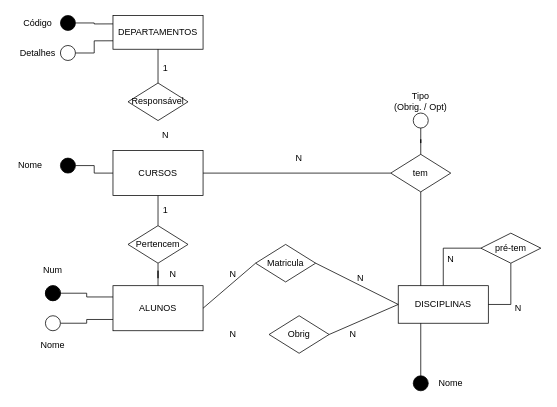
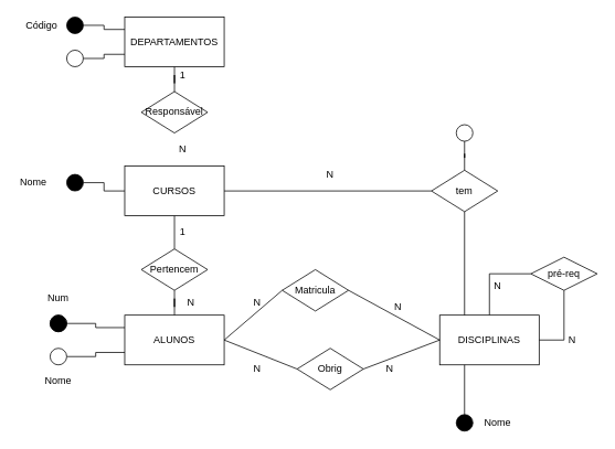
- <mxCell id="2" value="DEPARTAMENTOS" style="rounded=0;whiteSpace=wrap;html=1;" parent="1" vertex="1"><mxGeometry x="150" y="20" width="120" height="45" as="geometry" /></mxCell>
+ <mxCell id="2" value="DEPARTAMENTOS" style="rounded=0;whiteSpace=wrap;html=1;" parent="1" vertex="1"><mxGeometry x="150" y="20" width="120" height="60" as="geometry" /></mxCell>
- <mxCell id="31" value="Detalhes" style="text;html=1;strokeColor=none;fillColor=none;align=center;verticalAlign=middle;whiteSpace=wrap;rounded=0;" parent="1" vertex="1"><mxGeometry x="30" y="60" width="40" height="20" as="geometry" /></mxCell>
- <mxCell id="56" value="Tipo&lt;br&gt;(Obrig. / Opt)" style="text;html=1;strokeColor=none;fillColor=none;align=center;verticalAlign=middle;whiteSpace=wrap;rounded=0;" parent="1" vertex="1"><mxGeometry x="520" y="125" width="80" height="20" as="geometry" /></mxCell>
- <mxCell id="39" value="pré-tem" style="rhombus;whiteSpace=wrap;html=1;" parent="1" vertex="1"><mxGeometry x="640" y="310" width="80" height="40" as="geometry" /></mxCell>
+ <mxCell id="39" value="pré-req" style="rhombus;whiteSpace=wrap;html=1;" parent="1" vertex="1"><mxGeometry x="640" y="310" width="80" height="40" as="geometry" /></mxCell>
- <mxCell id="8" value="DISCIPLINAS" style="rounded=0;whiteSpace=wrap;html=1;" parent="1" vertex="1"><mxGeometry x="530" y="380" width="120" height="50" as="geometry" /></mxCell>
+ <mxCell id="8" value="DISCIPLINAS" style="rounded=0;whiteSpace=wrap;html=1;" parent="1" vertex="1"><mxGeometry x="530" y="380" width="120" height="60" as="geometry" /></mxCell>
+ <mxCell id="22" value="" style="endArrow=none;html=1;exitX=0;exitY=0.5;exitDx=0;exitDy=0;entryX=1;entryY=0.5;entryDx=0;entryDy=0;" parent="1" source="21" target="3" edge="1"><mxGeometry width="50" height="50" relative="1" as="geometry"><mxPoint x="397.96" y="420" as="sourcePoint" /><mxPoint x="280" y="410" as="targetPoint" /></mxGeometry></mxCell>
